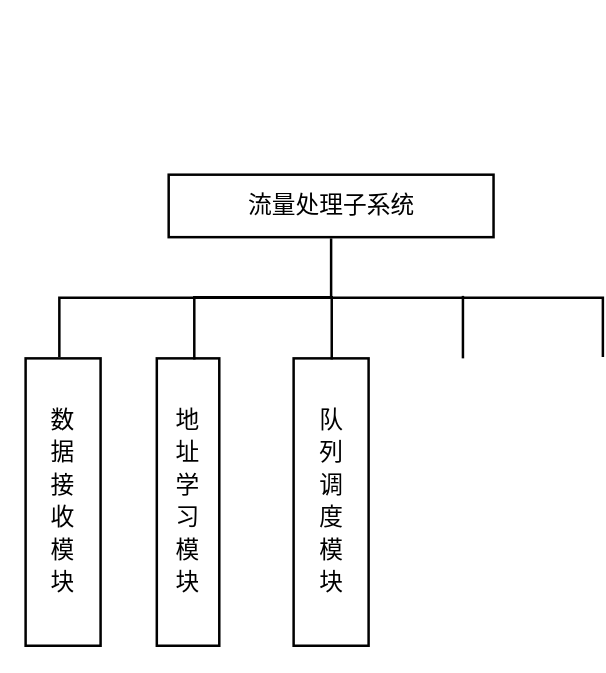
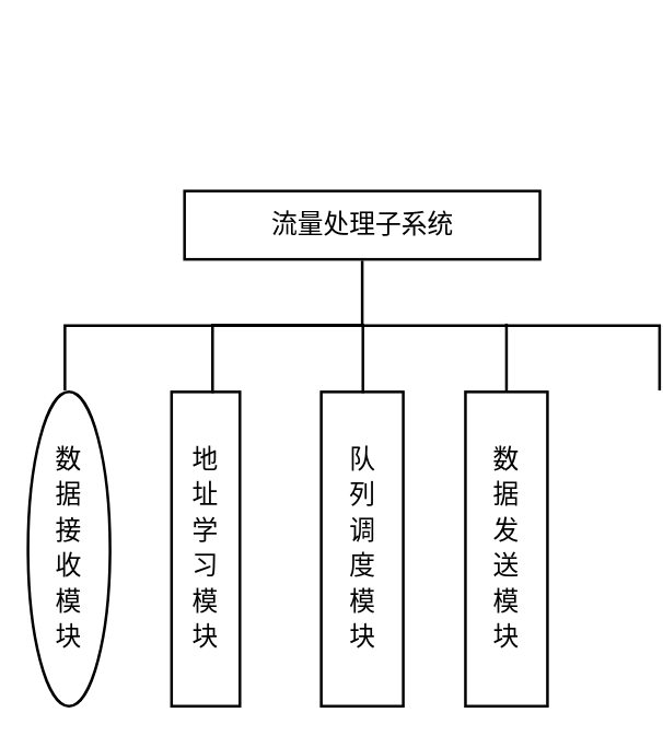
- <mxCell id="3" value="&lt;p style=&quot;line-height: 200%;&quot;&gt;&lt;span style=&quot;font-size: 19px;&quot;&gt;数&lt;br&gt;据&lt;br&gt;接&lt;br&gt;收&lt;br&gt;模&lt;br&gt;块&lt;/span&gt;&lt;/p&gt;" style="rounded=0;whiteSpace=wrap;html=1;strokeWidth=2;" vertex="1" parent="1"><mxGeometry x="20" y="286" width="60" height="230" as="geometry" /></mxCell>
+ <mxCell id="3" value="&lt;p style=&quot;line-height: 200%;&quot;&gt;&lt;span style=&quot;font-size: 19px;&quot;&gt;数&lt;br&gt;据&lt;br&gt;接&lt;br&gt;收&lt;br&gt;模&lt;br&gt;块&lt;/span&gt;&lt;/p&gt;" style="ellipse;whiteSpace=wrap;html=1;strokeWidth=2;" vertex="1" parent="1"><mxGeometry x="20" y="286" width="60" height="230" as="geometry" /></mxCell>
+ <mxCell id="6" value="&lt;p style=&quot;line-height: 100%;&quot;&gt;&lt;span style=&quot;font-size: 19px;&quot;&gt;数&lt;/span&gt;&lt;/p&gt;&lt;p style=&quot;line-height: 100%;&quot;&gt;&lt;span style=&quot;font-size: 19px;&quot;&gt;据&lt;/span&gt;&lt;/p&gt;&lt;p style=&quot;line-height: 100%;&quot;&gt;&lt;span style=&quot;font-size: 19px;&quot;&gt;发&lt;/span&gt;&lt;/p&gt;&lt;p style=&quot;line-height: 100%;&quot;&gt;&lt;span style=&quot;font-size: 19px;&quot;&gt;送&lt;/span&gt;&lt;/p&gt;&lt;p style=&quot;line-height: 100%;&quot;&gt;&lt;span style=&quot;font-size: 19px;&quot;&gt;模&lt;/span&gt;&lt;/p&gt;&lt;p style=&quot;line-height: 100%;&quot;&gt;&lt;span style=&quot;font-size: 19px;&quot;&gt;块&lt;/span&gt;&lt;/p&gt;" style="rounded=0;whiteSpace=wrap;html=1;strokeWidth=2;" vertex="1" parent="1"><mxGeometry x="340" y="286" width="60" height="230" as="geometry" /></mxCell>
